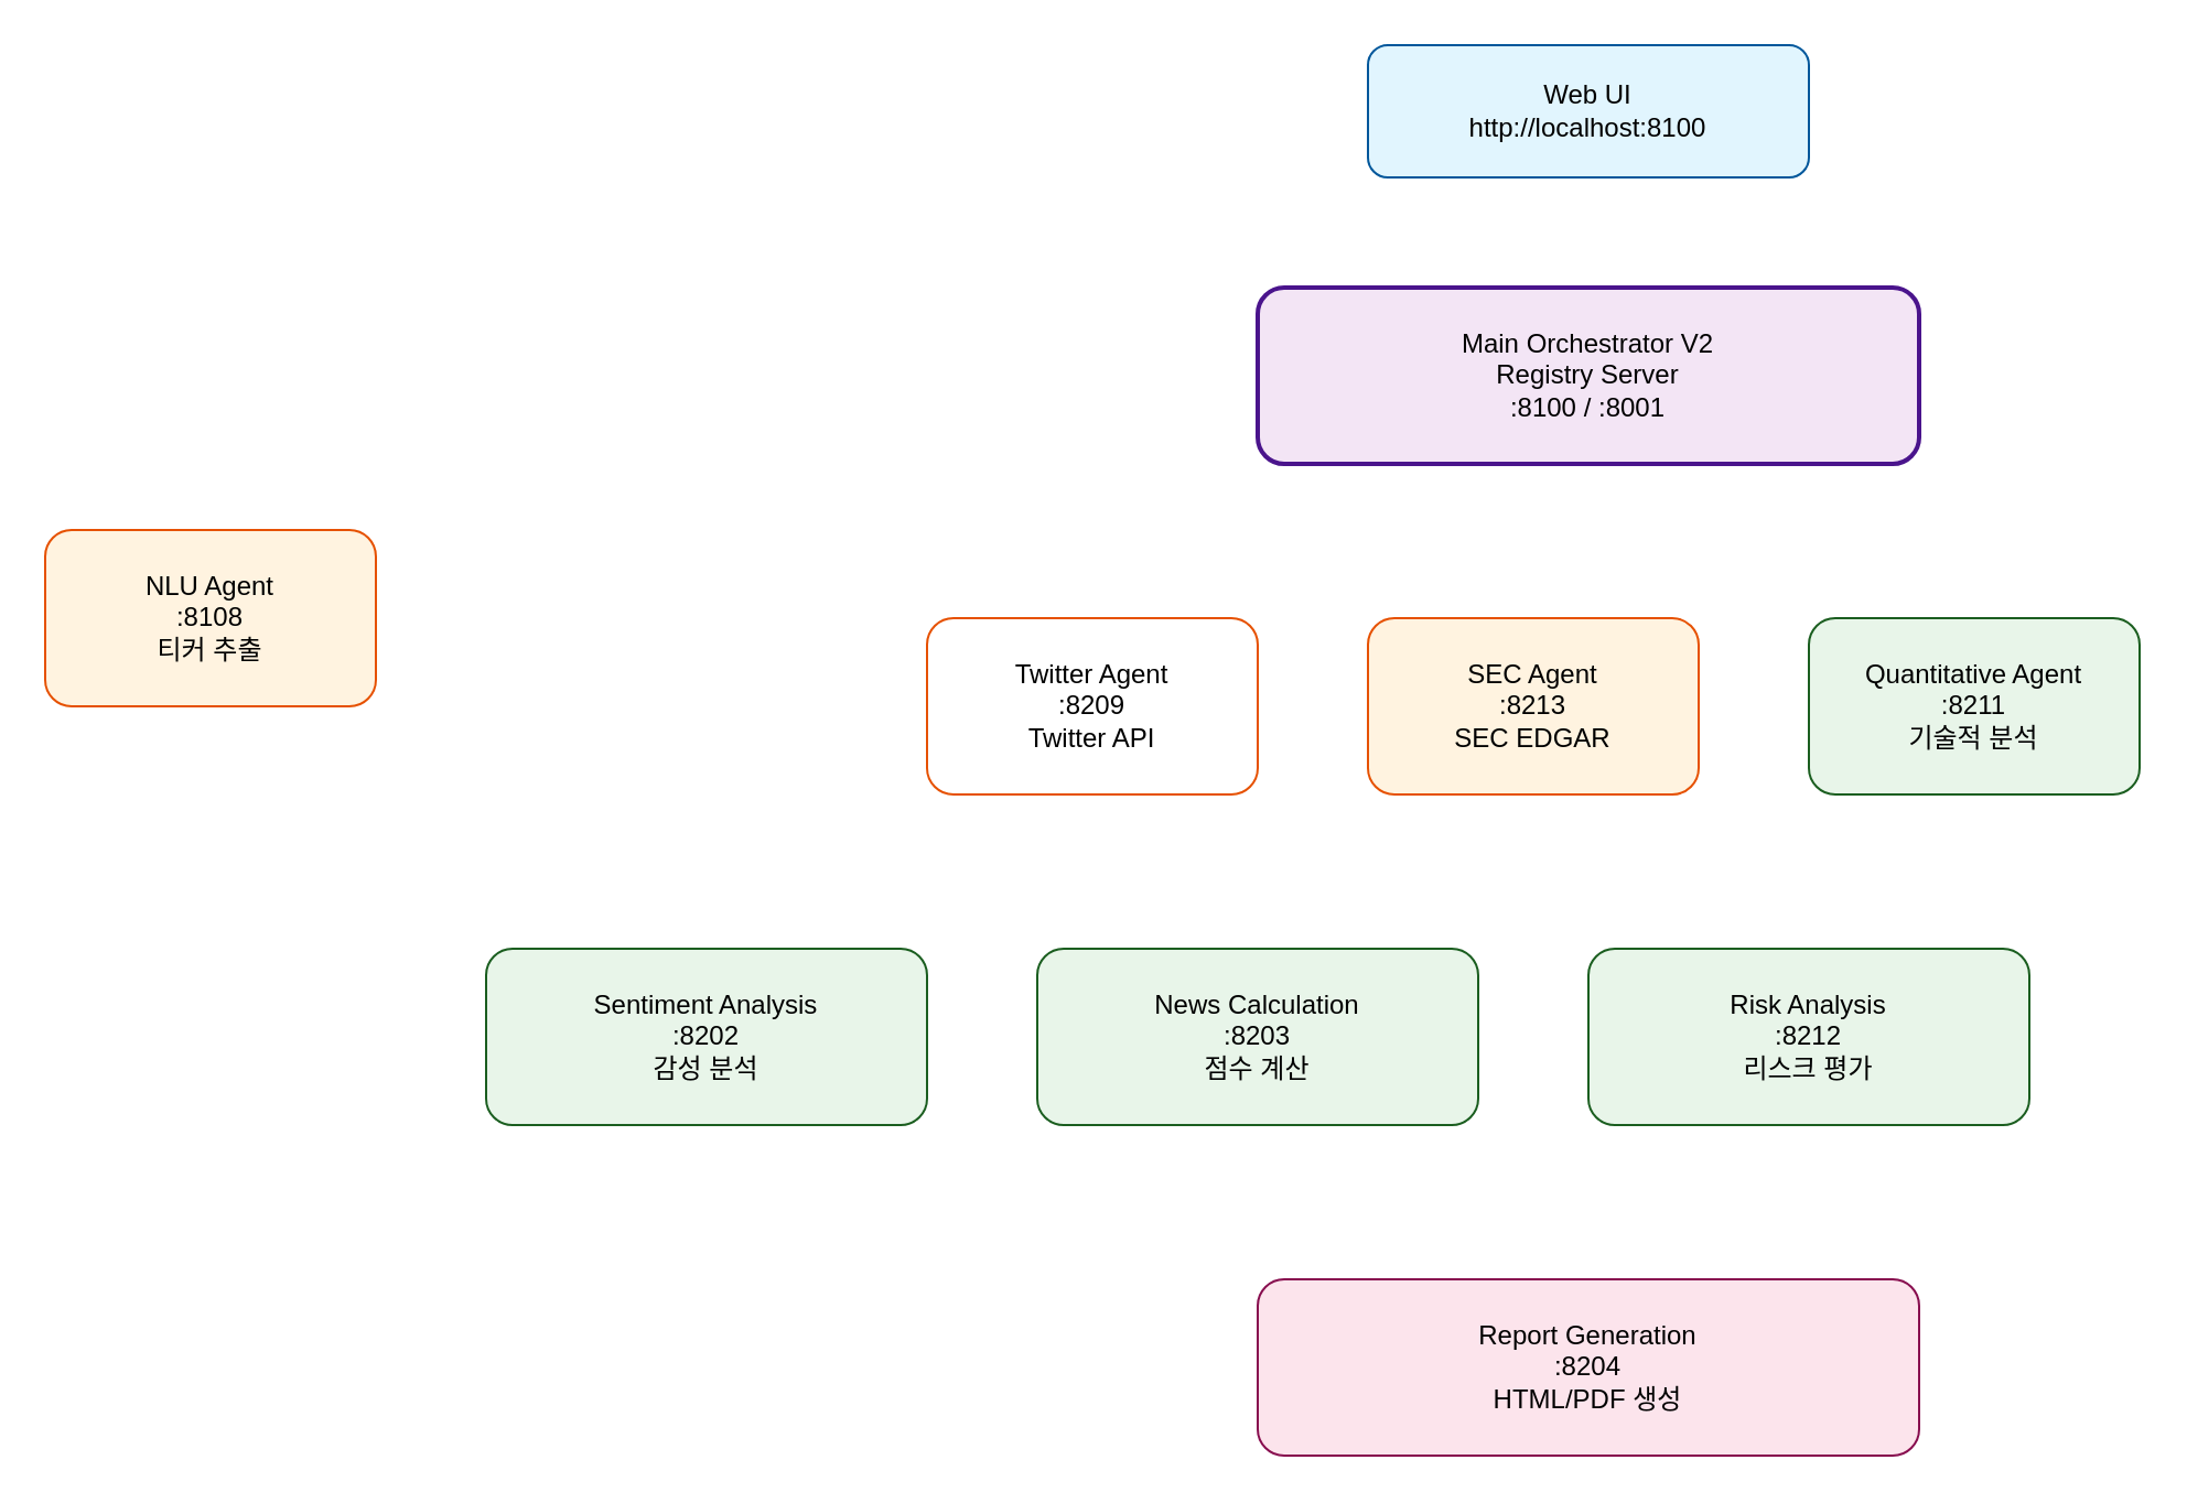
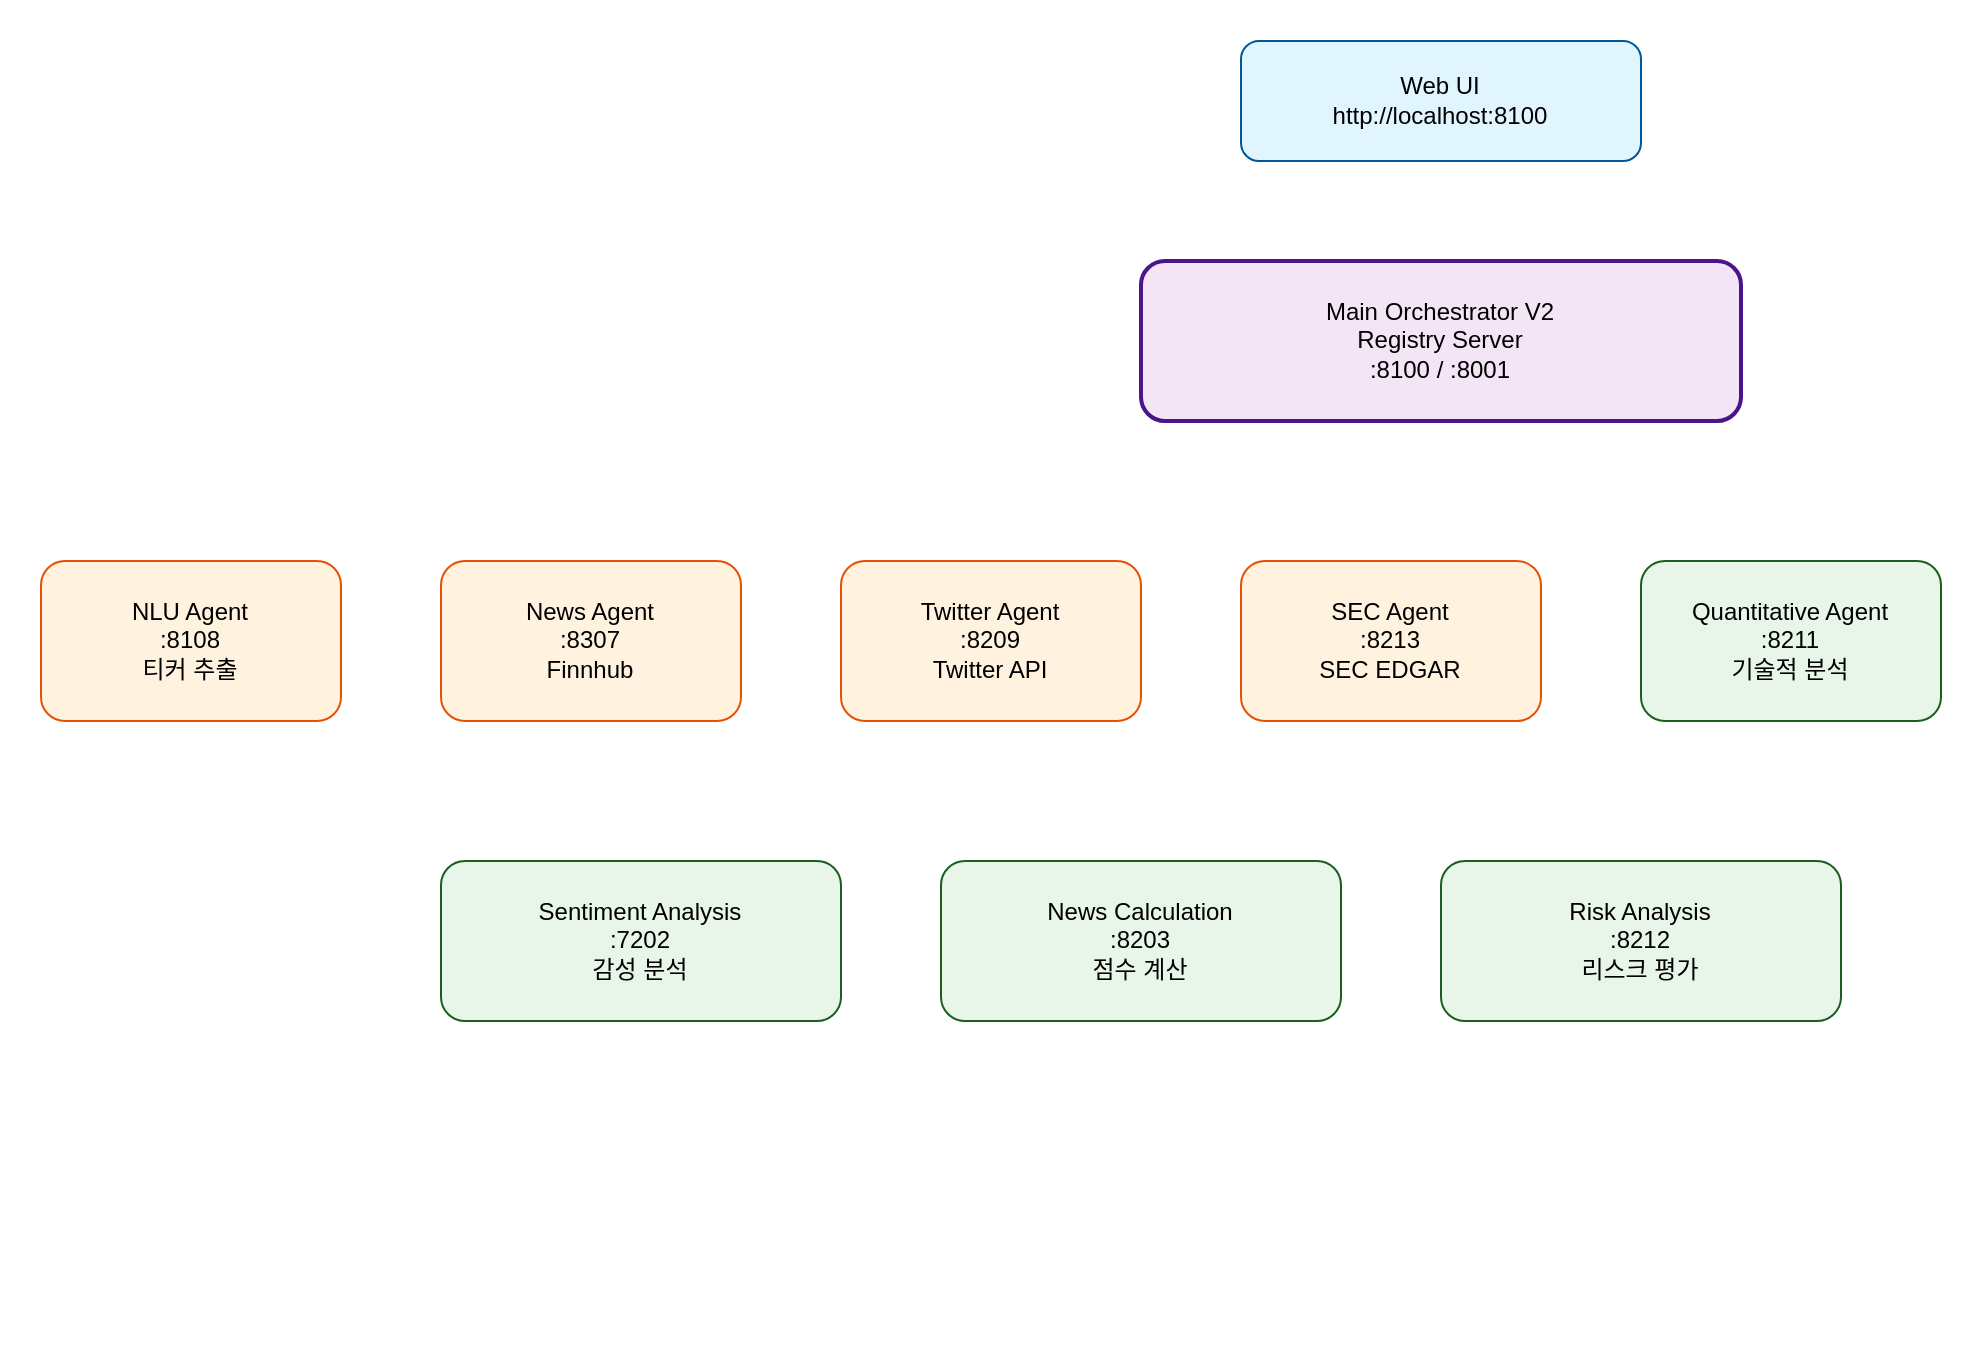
- <mxCell id="4" value="NLU Agent&#10;:8108&#10;티커 추출" style="rounded=1;whiteSpace=wrap;html=1;fillColor=#fff3e0;strokeColor=#e65100;" vertex="1" parent="1"><mxGeometry x="20" y="240" width="150" height="80" as="geometry" /></mxCell>
+ <mxCell id="4" value="NLU Agent&#10;:8108&#10;티커 추출" style="rounded=1;whiteSpace=wrap;html=1;fillColor=#fff3e0;strokeColor=#e65100;" vertex="1" parent="1"><mxGeometry x="20" y="280" width="150" height="80" as="geometry" /></mxCell>
+ <mxCell id="5" value="News Agent&#10;:8307&#10;Finnhub" style="rounded=1;whiteSpace=wrap;html=1;fillColor=#fff3e0;strokeColor=#e65100;" vertex="1" parent="1"><mxGeometry x="220" y="280" width="150" height="80" as="geometry" /></mxCell>
- <mxCell id="6" value="Twitter Agent&#10;:8209&#10;Twitter API" style="rounded=1;whiteSpace=wrap;html=1;fillColor=#ffffff;strokeColor=#e65100;" vertex="1" parent="1"><mxGeometry x="420" y="280" width="150" height="80" as="geometry" /></mxCell>
+ <mxCell id="6" value="Twitter Agent&#10;:8209&#10;Twitter API" style="rounded=1;whiteSpace=wrap;html=1;fillColor=#fff3e0;strokeColor=#e65100;" vertex="1" parent="1"><mxGeometry x="420" y="280" width="150" height="80" as="geometry" /></mxCell>
- <mxCell id="9" value="Sentiment Analysis&#10;:8202&#10;감성 분석" style="rounded=1;whiteSpace=wrap;html=1;fillColor=#e8f5e9;strokeColor=#1b5e20;" vertex="1" parent="1"><mxGeometry x="220" y="430" width="200" height="80" as="geometry" /></mxCell>
+ <mxCell id="9" value="Sentiment Analysis&#10;:7202&#10;감성 분석" style="rounded=1;whiteSpace=wrap;html=1;fillColor=#e8f5e9;strokeColor=#1b5e20;" vertex="1" parent="1"><mxGeometry x="220" y="430" width="200" height="80" as="geometry" /></mxCell>
- <mxCell id="12" value="Report Generation&#10;:8204&#10;HTML/PDF 생성" style="rounded=1;whiteSpace=wrap;html=1;fillColor=#fce4ec;strokeColor=#880e4f;" vertex="1" parent="1"><mxGeometry x="570" y="580" width="300" height="80" as="geometry" /></mxCell>
